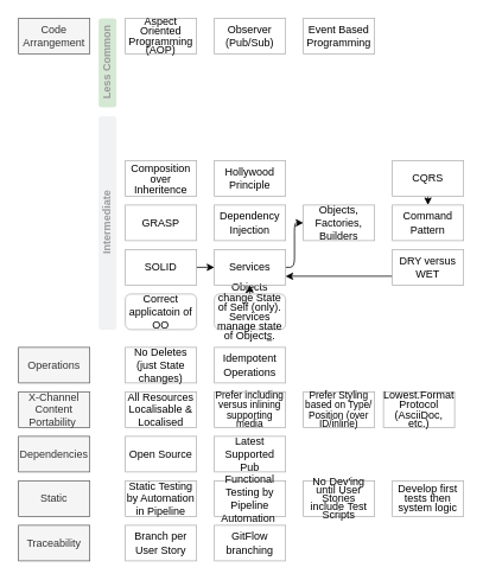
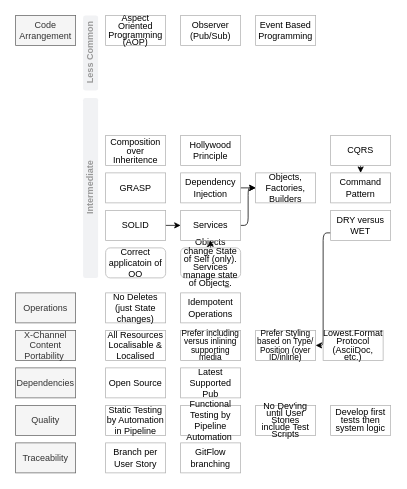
- <mxCell id="32" value="&lt;b style=&quot;font-size: 12px&quot;&gt;Less Common&lt;br style=&quot;font-size: 12px&quot;&gt;&lt;/b&gt;" style="rounded=1;align=center;fillColor=#d5e8d4;strokeColor=none;html=1;fontColor=#999999;fontSize=12;shadow=0;labelBackgroundColor=none;horizontal=0;" vertex="1" parent="1"><mxGeometry x="110" y="20" width="20" height="100" as="geometry" /></mxCell>
+ <mxCell id="32" value="&lt;b style=&quot;font-size: 12px&quot;&gt;Less Common&lt;br style=&quot;font-size: 12px&quot;&gt;&lt;/b&gt;" style="rounded=1;align=center;fillColor=#F1F2F4;strokeColor=none;html=1;fontColor=#999999;fontSize=12;shadow=0;labelBackgroundColor=none;horizontal=0;" vertex="1" parent="1"><mxGeometry x="110" y="20" width="20" height="100" as="geometry" /></mxCell>
+ <mxCell id="27" style="edgeStyle=elbowEdgeStyle;rounded=1;jumpStyle=arc;orthogonalLoop=1;jettySize=auto;html=1;fontFamily=Helvetica;fontSize=12;fontColor=#000000;" edge="1" parent="1" source="28" target="15"><mxGeometry relative="1" as="geometry" /></mxCell>
- <mxCell id="29" style="edgeStyle=elbowEdgeStyle;rounded=1;jumpStyle=arc;orthogonalLoop=1;jettySize=auto;html=1;fontFamily=Helvetica;fontSize=12;fontColor=#000000;exitX=0;exitY=0.75;exitDx=0;exitDy=0;entryX=1;entryY=0.75;entryDx=0;entryDy=0;" edge="1" parent="1" source="30" target="26"><mxGeometry relative="1" as="geometry" /></mxCell>
+ <mxCell id="29" style="edgeStyle=elbowEdgeStyle;rounded=1;jumpStyle=arc;orthogonalLoop=1;jettySize=auto;html=1;fontFamily=Helvetica;fontSize=12;fontColor=#000000;exitX=0;exitY=0.75;exitDx=0;exitDy=0;" edge="1" parent="1" source="30" target="17"><mxGeometry relative="1" as="geometry" /></mxCell>
- <mxCell id="21" value="Static" style="rounded=0;whiteSpace=wrap;html=1;shadow=0;glass=0;comic=0;strokeColor=#666666;fillColor=#f5f5f5;fontSize=12;align=center;fontColor=#333333;" vertex="1" parent="1"><mxGeometry x="20" y="540" width="80" height="40" as="geometry" /></mxCell>
+ <mxCell id="21" value="Quality" style="rounded=0;whiteSpace=wrap;html=1;shadow=0;glass=0;comic=0;strokeColor=#666666;fillColor=#f5f5f5;fontSize=12;align=center;fontColor=#333333;" vertex="1" parent="1"><mxGeometry x="20" y="540" width="80" height="40" as="geometry" /></mxCell>
